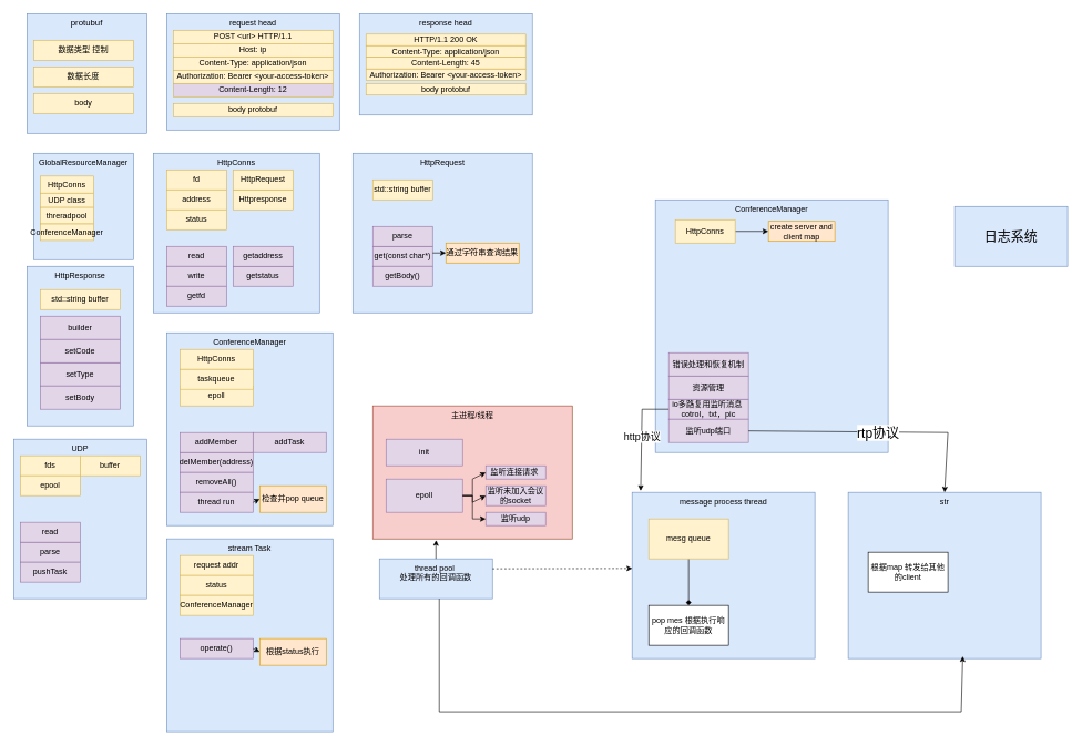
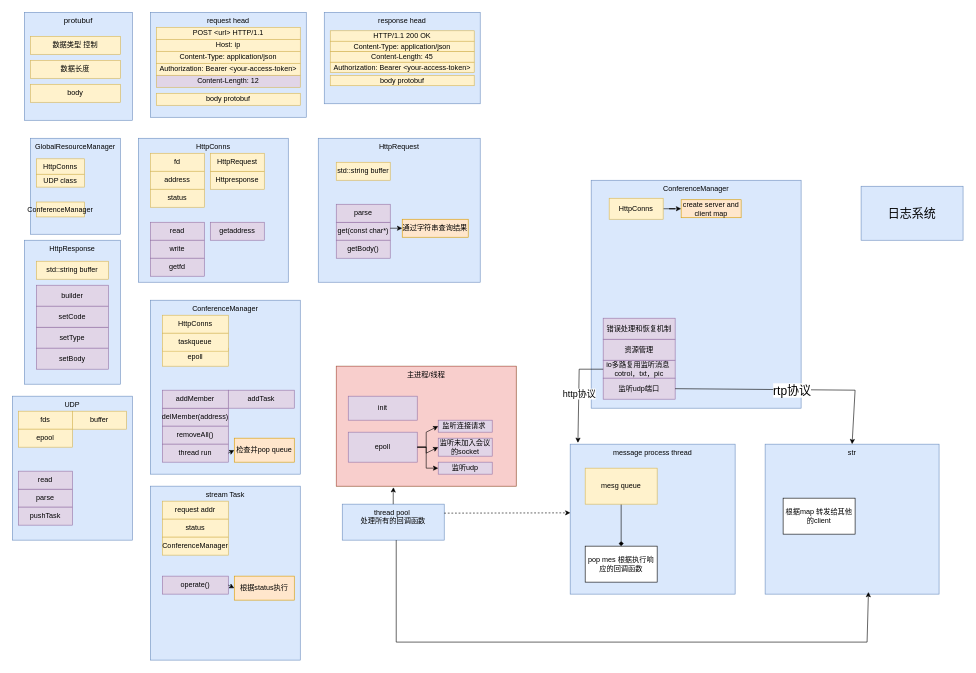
- <mxCell id="83" value="threradpool" style="rounded=0;whiteSpace=wrap;html=1;fillColor=#fff2cc;strokeColor=#d6b656;container=0;" vertex="1" parent="1"><mxGeometry x="60" y="311.43" width="80" height="24.86" as="geometry" /></mxCell>
- <mxCell id="13" value="create server and client map" style="rounded=0;whiteSpace=wrap;html=1;fillColor=#ffe6cc;strokeColor=#d79b00;" vertex="1" parent="1"><mxGeometry x="1155" y="332.5" width="100" height="30" as="geometry" /></mxCell>
+ <mxCell id="13" value="create server and client map" style="rounded=0;whiteSpace=wrap;html=1;fillColor=#ffe6cc;strokeColor=#d79b00;" vertex="1" parent="1"><mxGeometry x="1135" y="332.5" width="100" height="30" as="geometry" /></mxCell>
- <mxCell id="63" value="getstatus" style="rounded=0;whiteSpace=wrap;html=1;fillColor=#e1d5e7;strokeColor=#9673a6;" vertex="1" parent="54"><mxGeometry x="120" y="170" width="90" height="30" as="geometry" /></mxCell>
